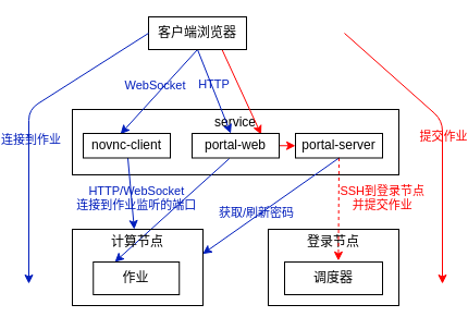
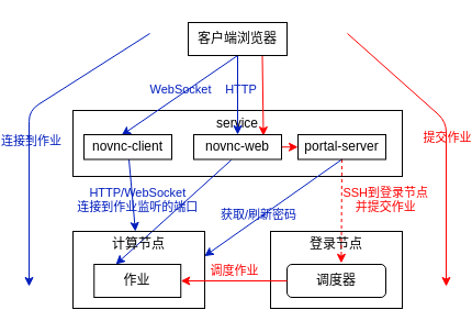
- <mxCell id="9" value="客户端浏览器" style="whiteSpace=wrap;fillColor=none;spacing=0;labelBackgroundColor=none;" parent="1" vertex="1"><mxGeometry x="130" y="15" width="90" height="30" as="geometry" /></mxCell>
+ <mxCell id="9" value="客户端浏览器" style="whiteSpace=wrap;fillColor=none;spacing=0;labelBackgroundColor=none;" parent="1" vertex="1"><mxGeometry x="165" y="20" width="90" height="30" as="geometry" /></mxCell>
- <mxCell id="15" value="portal-web" style="rounded=0;whiteSpace=wrap;fillColor=none;spacing=0;labelBackgroundColor=none;" parent="1" vertex="1"><mxGeometry x="170" y="122" width="80" height="22.5" as="geometry" /></mxCell>
+ <mxCell id="15" value="novnc-web" style="rounded=0;whiteSpace=wrap;fillColor=none;spacing=0;labelBackgroundColor=none;" parent="1" vertex="1"><mxGeometry x="170" y="122" width="80" height="22.5" as="geometry" /></mxCell>
+ <mxCell id="20" value="" style="edgeStyle=none;exitX=0;exitY=0.5;exitDx=0;exitDy=0;entryX=1;entryY=0.5;entryDx=0;entryDy=0;spacing=0;labelBackgroundColor=none;fontColor=#ff0000;strokeColor=#FF0000;" parent="1" source="18" target="22" edge="1"><mxGeometry relative="1" as="geometry"><mxPoint x="258.75" y="-110" as="targetPoint" /></mxGeometry></mxCell>
+ <mxCell id="21" value="调度作业" style="edgeLabel;align=center;verticalAlign=middle;resizable=0;points=[];spacing=0;labelBackgroundColor=none;fontColor=#ff0000;" parent="20" vertex="1" connectable="0"><mxGeometry x="-0.098" y="1" relative="1" as="geometry"><mxPoint x="-4" y="-11" as="offset" /></mxGeometry></mxCell>
- <mxCell id="18" value="调度器" style="rounded=0;whiteSpace=wrap;spacing=0;labelBackgroundColor=none;fillColor=none;" parent="1" vertex="1"><mxGeometry x="255" y="240" width="90" height="30" as="geometry" /></mxCell>
+ <mxCell id="18" value="调度器" style="whiteSpace=wrap;spacing=0;labelBackgroundColor=none;fillColor=none;rounded=1;" parent="1" vertex="1"><mxGeometry x="255" y="240" width="90" height="30" as="geometry" /></mxCell>
